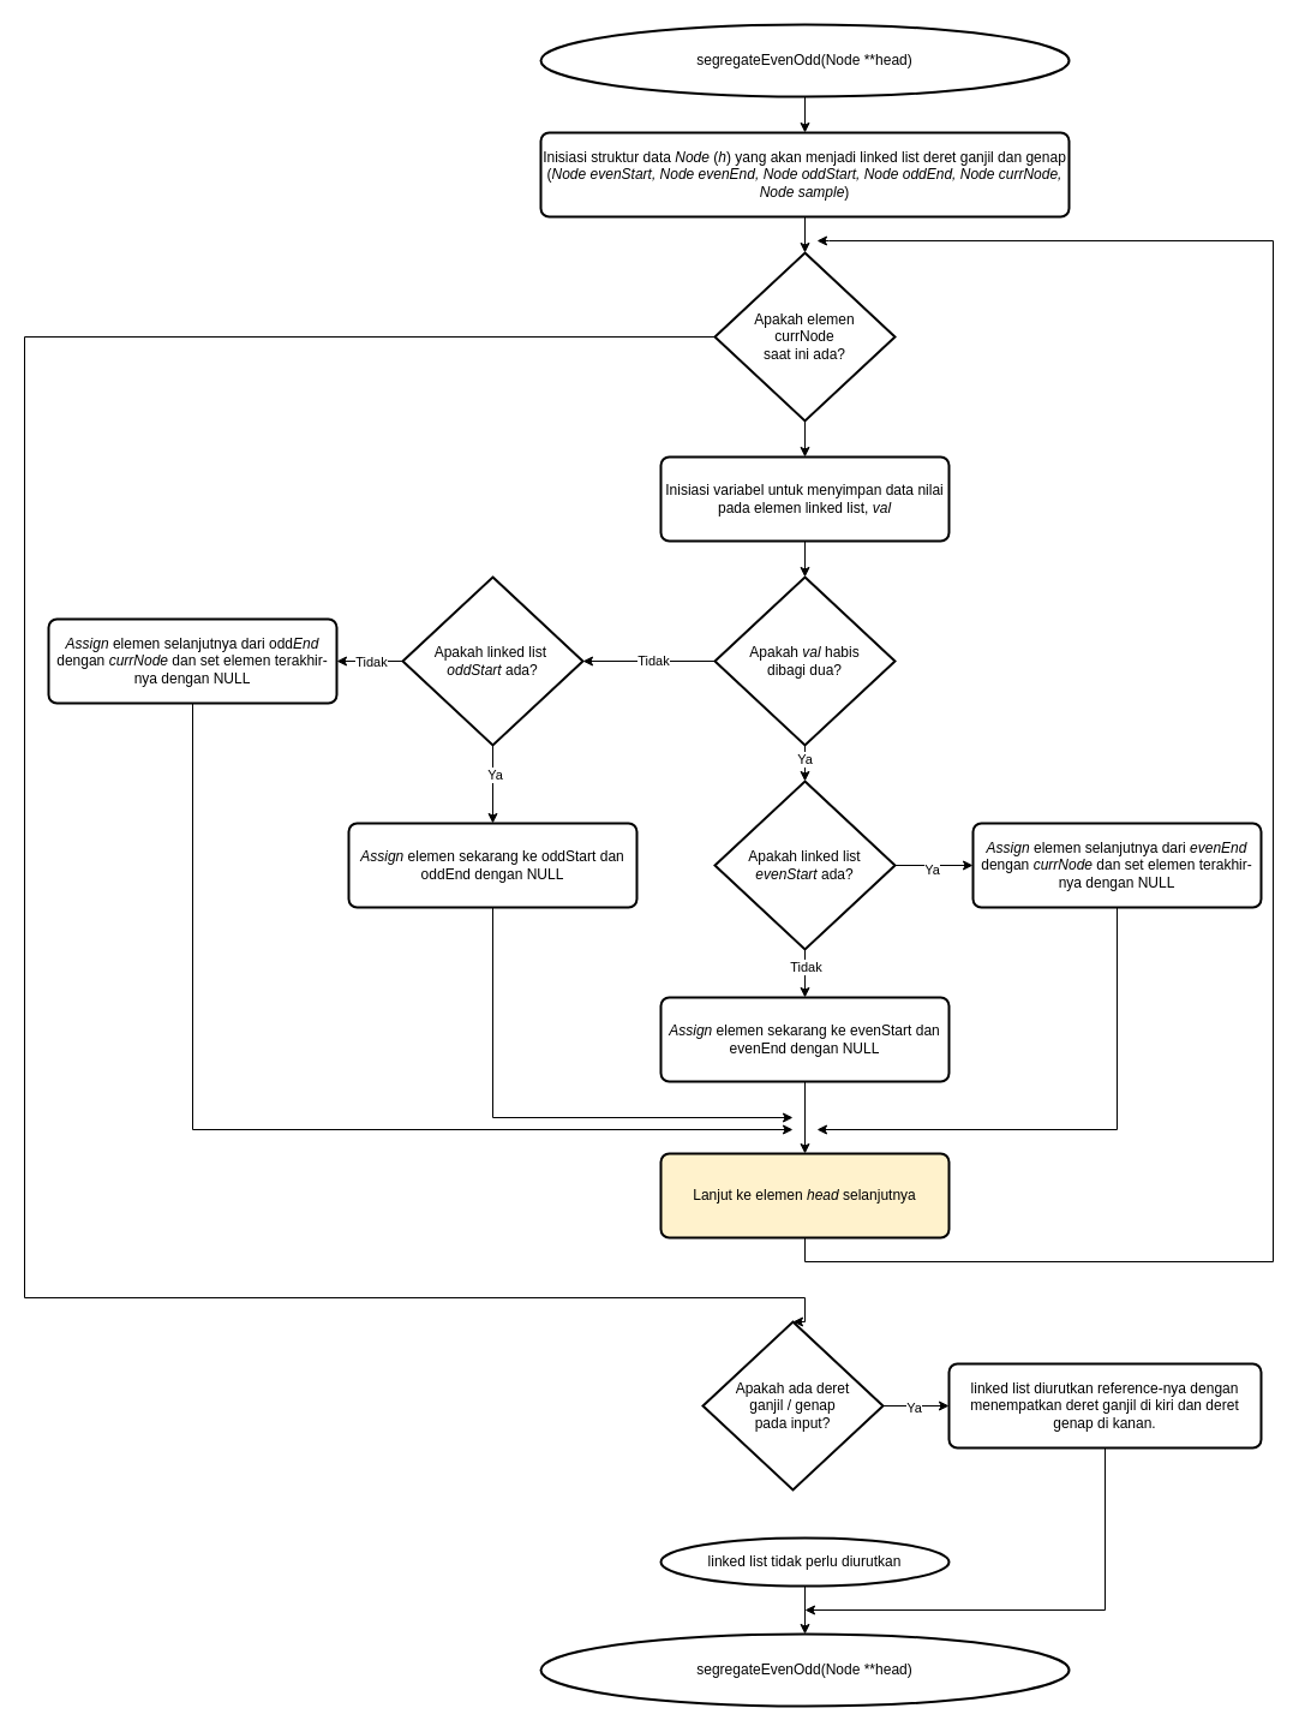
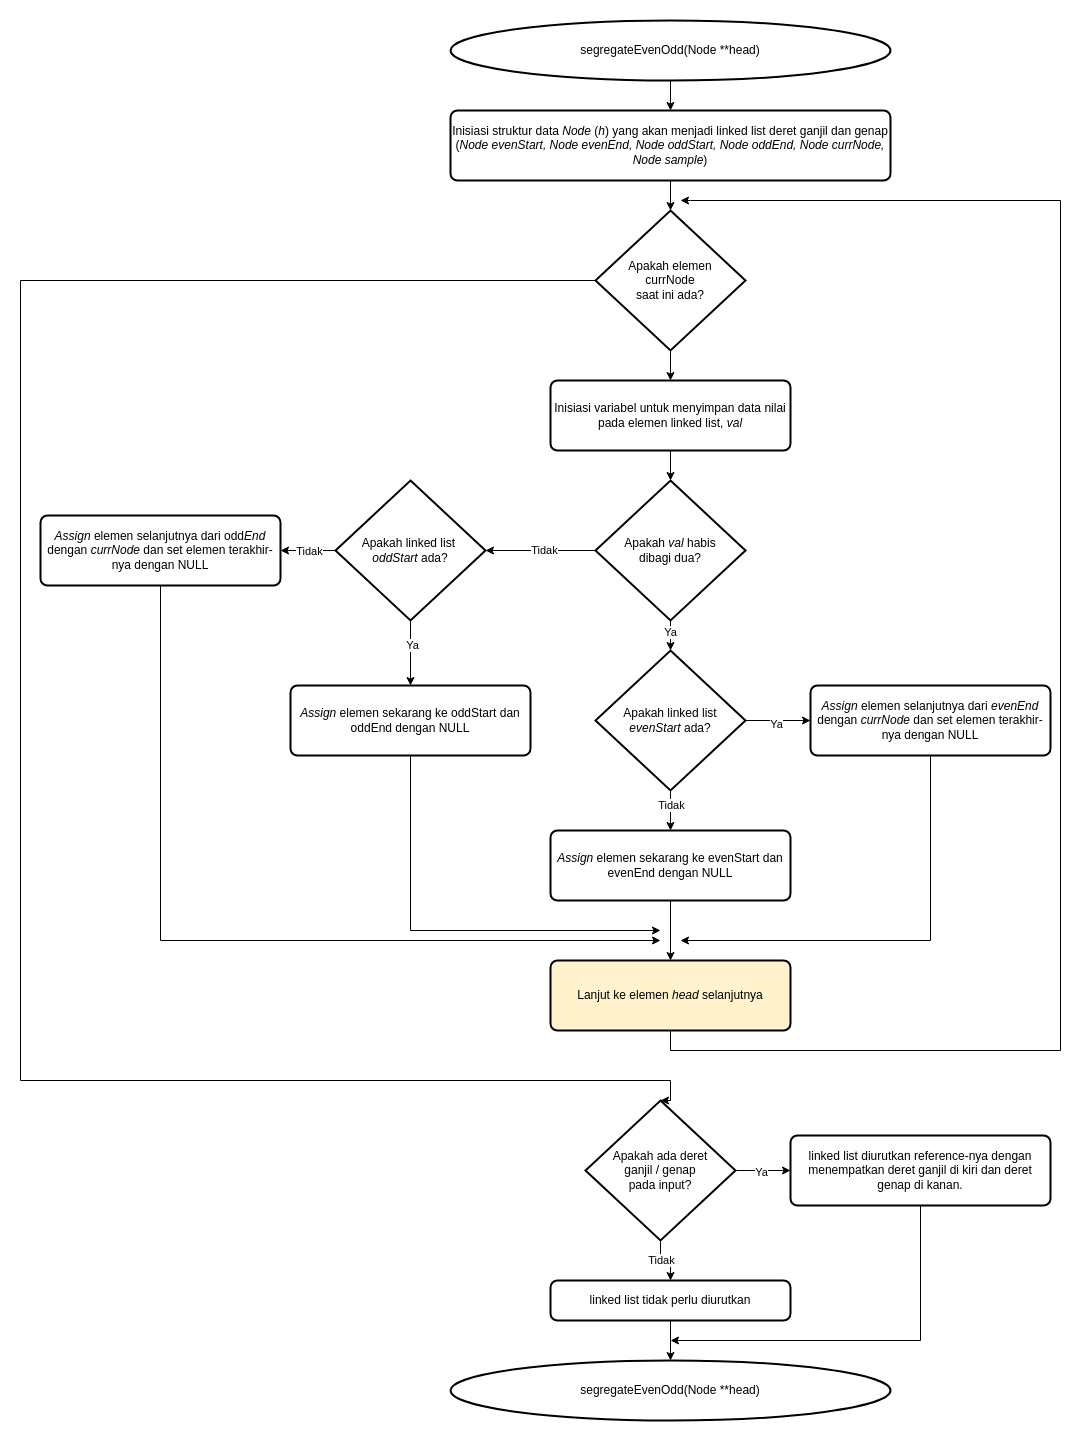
+ <mxCell id="36" style="edgeStyle=orthogonalEdgeStyle;rounded=0;orthogonalLoop=1;jettySize=auto;html=1;exitX=0.5;exitY=1;exitDx=0;exitDy=0;exitPerimeter=0;entryX=0.5;entryY=0;entryDx=0;entryDy=0;" edge="1" parent="1" source="40" target="35"><mxGeometry relative="1" as="geometry" /></mxCell>
+ <mxCell id="37" value="Tidak" style="edgeLabel;html=1;align=center;verticalAlign=middle;resizable=0;points=[];" vertex="1" connectable="0" parent="36"><mxGeometry x="-0.189" y="1" relative="1" as="geometry"><mxPoint as="offset" /></mxGeometry></mxCell>
- <mxCell id="35" value="linked list tidak perlu diurutkan" style="ellipse;whiteSpace=wrap;html=1;absoluteArcSize=1;arcSize=14;strokeWidth=2;" vertex="1" parent="1"><mxGeometry x="550" y="1280" width="240" height="40" as="geometry" /></mxCell>
+ <mxCell id="35" value="linked list tidak perlu diurutkan" style="rounded=1;whiteSpace=wrap;html=1;absoluteArcSize=1;arcSize=14;strokeWidth=2;" vertex="1" parent="1"><mxGeometry x="550" y="1280" width="240" height="40" as="geometry" /></mxCell>
